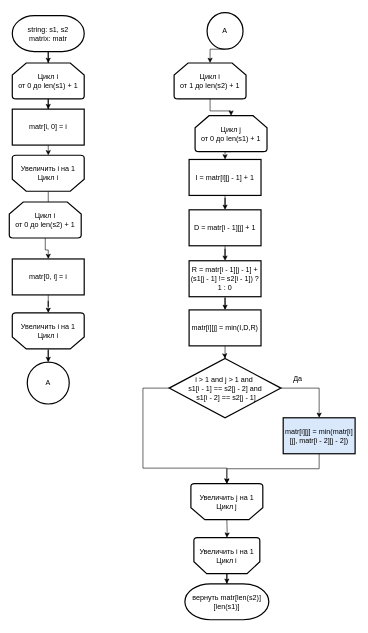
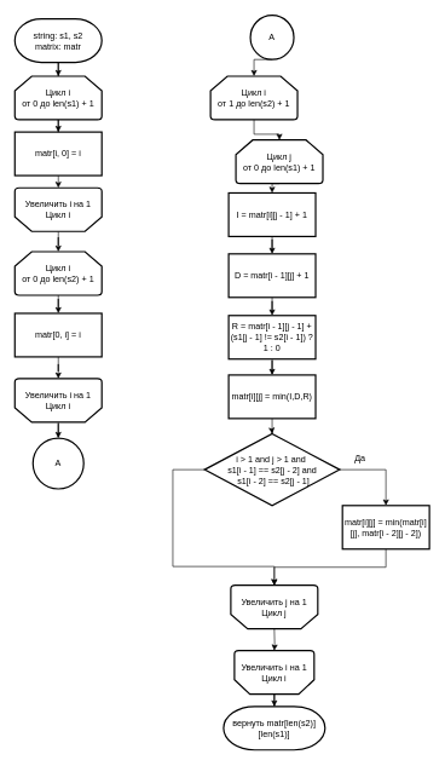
- <mxCell id="11" value="Цикл i&lt;br&gt;от 0 до len(s2) + 1" style="strokeWidth=2;html=1;shape=mxgraph.flowchart.loop_limit;whiteSpace=wrap;flipV=0;" vertex="1" parent="1"><mxGeometry x="15" y="336" width="120" height="60" as="geometry" /></mxCell>
+ <mxCell id="11" value="Цикл i&lt;br&gt;от 0 до len(s2) + 1" style="strokeWidth=2;html=1;shape=mxgraph.flowchart.loop_limit;whiteSpace=wrap;flipV=0;" vertex="1" parent="1"><mxGeometry x="20" y="346" width="120" height="60" as="geometry" /></mxCell>
- <mxCell id="36" value="matr[i][j] = min(matr[i][j], matr[i - 2][j - 2])" style="whiteSpace=wrap;html=1;strokeWidth=2;fillColor=#dae8fc;" vertex="1" parent="1"><mxGeometry x="472" y="696" width="120" height="60" as="geometry" /></mxCell>
+ <mxCell id="36" value="matr[i][j] = min(matr[i][j], matr[i - 2][j - 2])" style="whiteSpace=wrap;html=1;strokeWidth=2;" vertex="1" parent="1"><mxGeometry x="472" y="696" width="120" height="60" as="geometry" /></mxCell>
